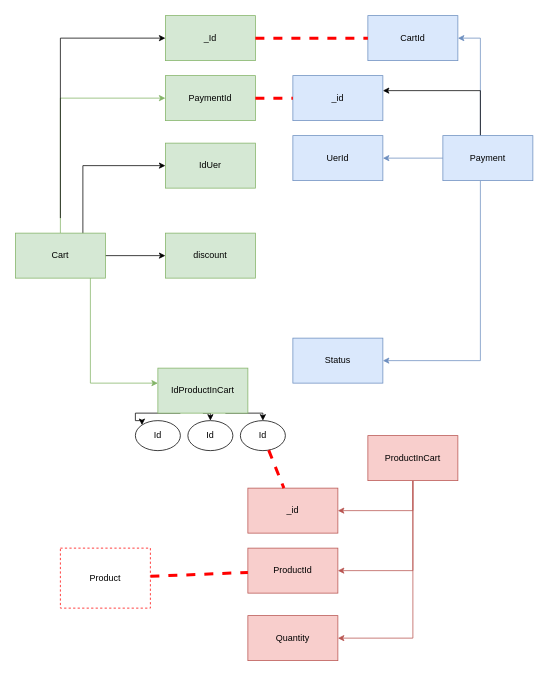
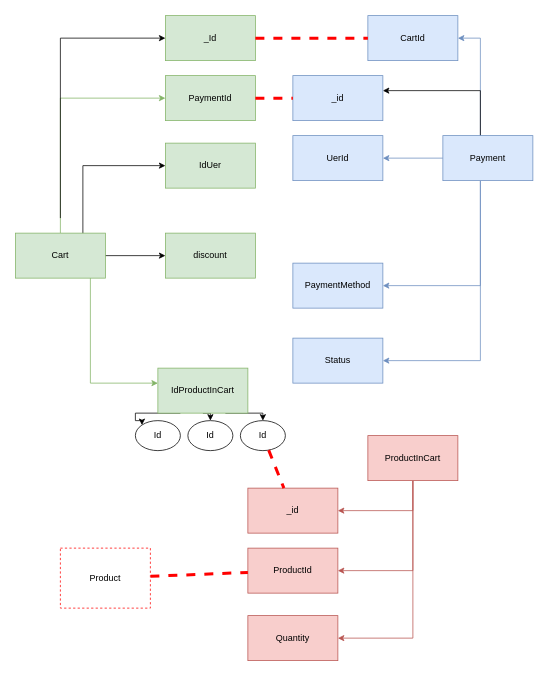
+ <mxCell id="17" value="PaymentMethod" style="rounded=0;whiteSpace=wrap;html=1;fillColor=#dae8fc;strokeColor=#6c8ebf;" vertex="1" parent="1"><mxGeometry x="390" y="350" width="120" height="60" as="geometry" /></mxCell>
+ <mxCell id="11" value="" style="edgeStyle=orthogonalEdgeStyle;rounded=0;orthogonalLoop=1;jettySize=auto;html=1;fillColor=#dae8fc;strokeColor=#6c8ebf;" edge="1" parent="1" source="14" target="17"><mxGeometry relative="1" as="geometry"><Array as="points"><mxPoint x="640" y="380" /></Array></mxGeometry></mxCell>
